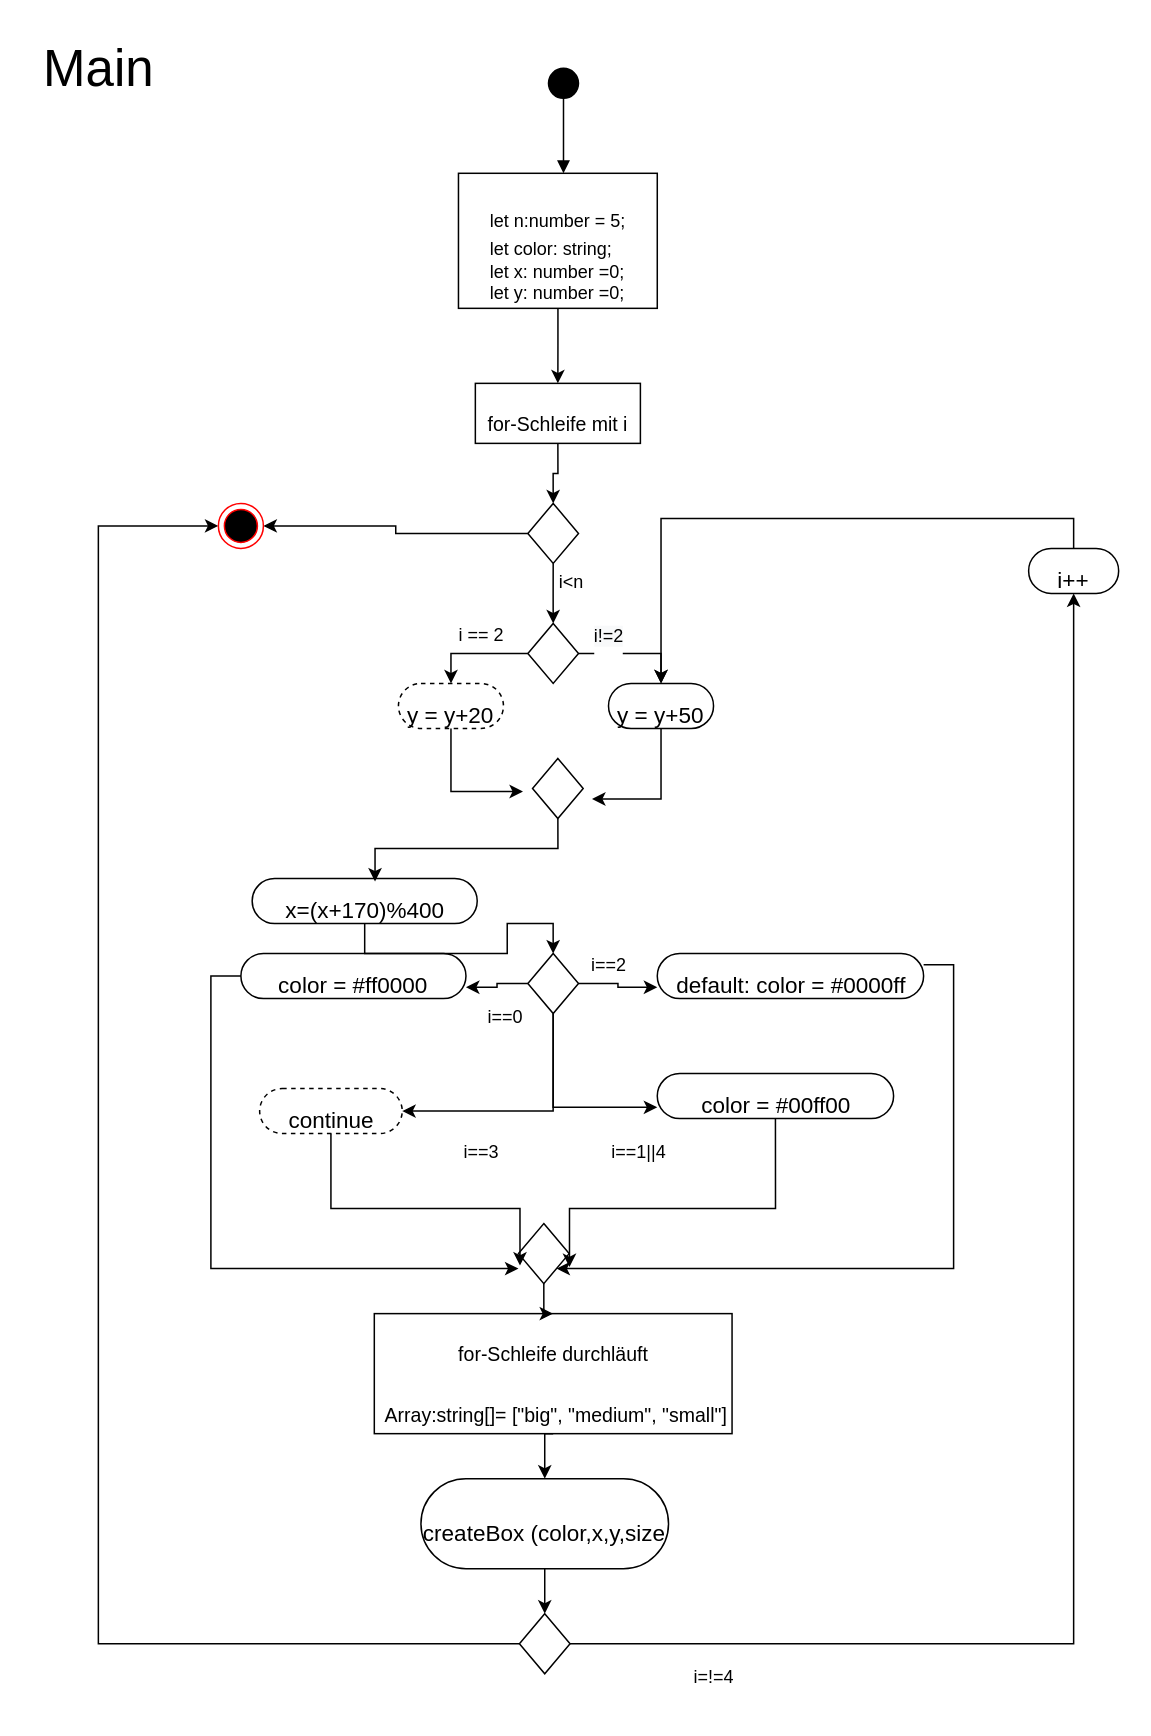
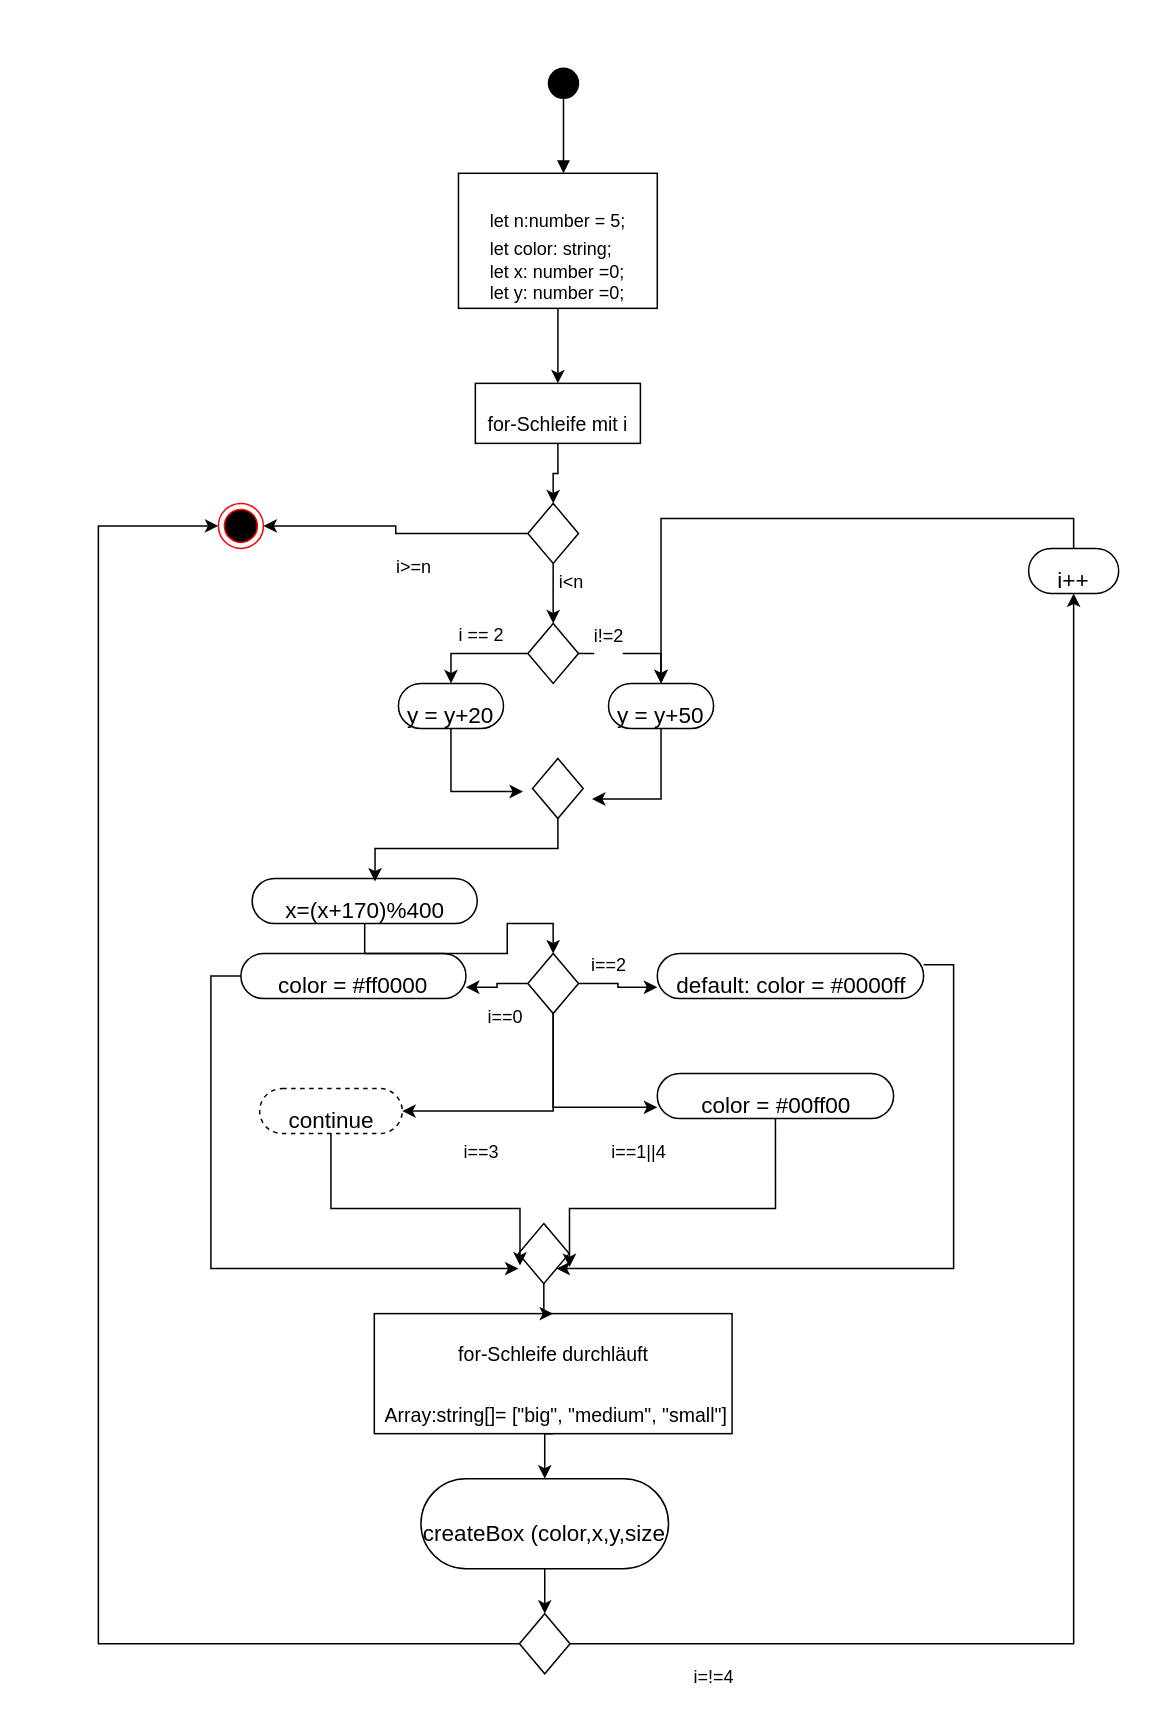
- <mxCell id="3" value="Main" style="text;html=1;align=center;verticalAlign=middle;resizable=0;points=[];autosize=1;fontSize=34;" vertex="1" parent="1"><mxGeometry x="20" y="20" width="90" height="50" as="geometry" /></mxCell>
+ <mxCell id="55" value="&lt;font style=&quot;font-size: 12px&quot;&gt;i&amp;gt;=n&lt;/font&gt;" style="text;html=1;align=center;verticalAlign=middle;resizable=0;points=[];autosize=1;fontSize=34;" vertex="1" parent="1"><mxGeometry x="255" y="345" width="40" height="50" as="geometry" /></mxCell>
- <mxCell id="19" value="&lt;font style=&quot;font-size: 15px&quot;&gt;y = y+20&lt;/font&gt;" style="rounded=1;whiteSpace=wrap;html=1;fillColor=none;fontSize=34;arcSize=50;dashed=1;" vertex="1" parent="1"><mxGeometry x="265" y="455" width="70" height="30" as="geometry" /></mxCell>
+ <mxCell id="19" value="&lt;font style=&quot;font-size: 15px&quot;&gt;y = y+20&lt;/font&gt;" style="rounded=1;whiteSpace=wrap;html=1;fillColor=none;fontSize=34;arcSize=50;" vertex="1" parent="1"><mxGeometry x="265" y="455" width="70" height="30" as="geometry" /></mxCell>
